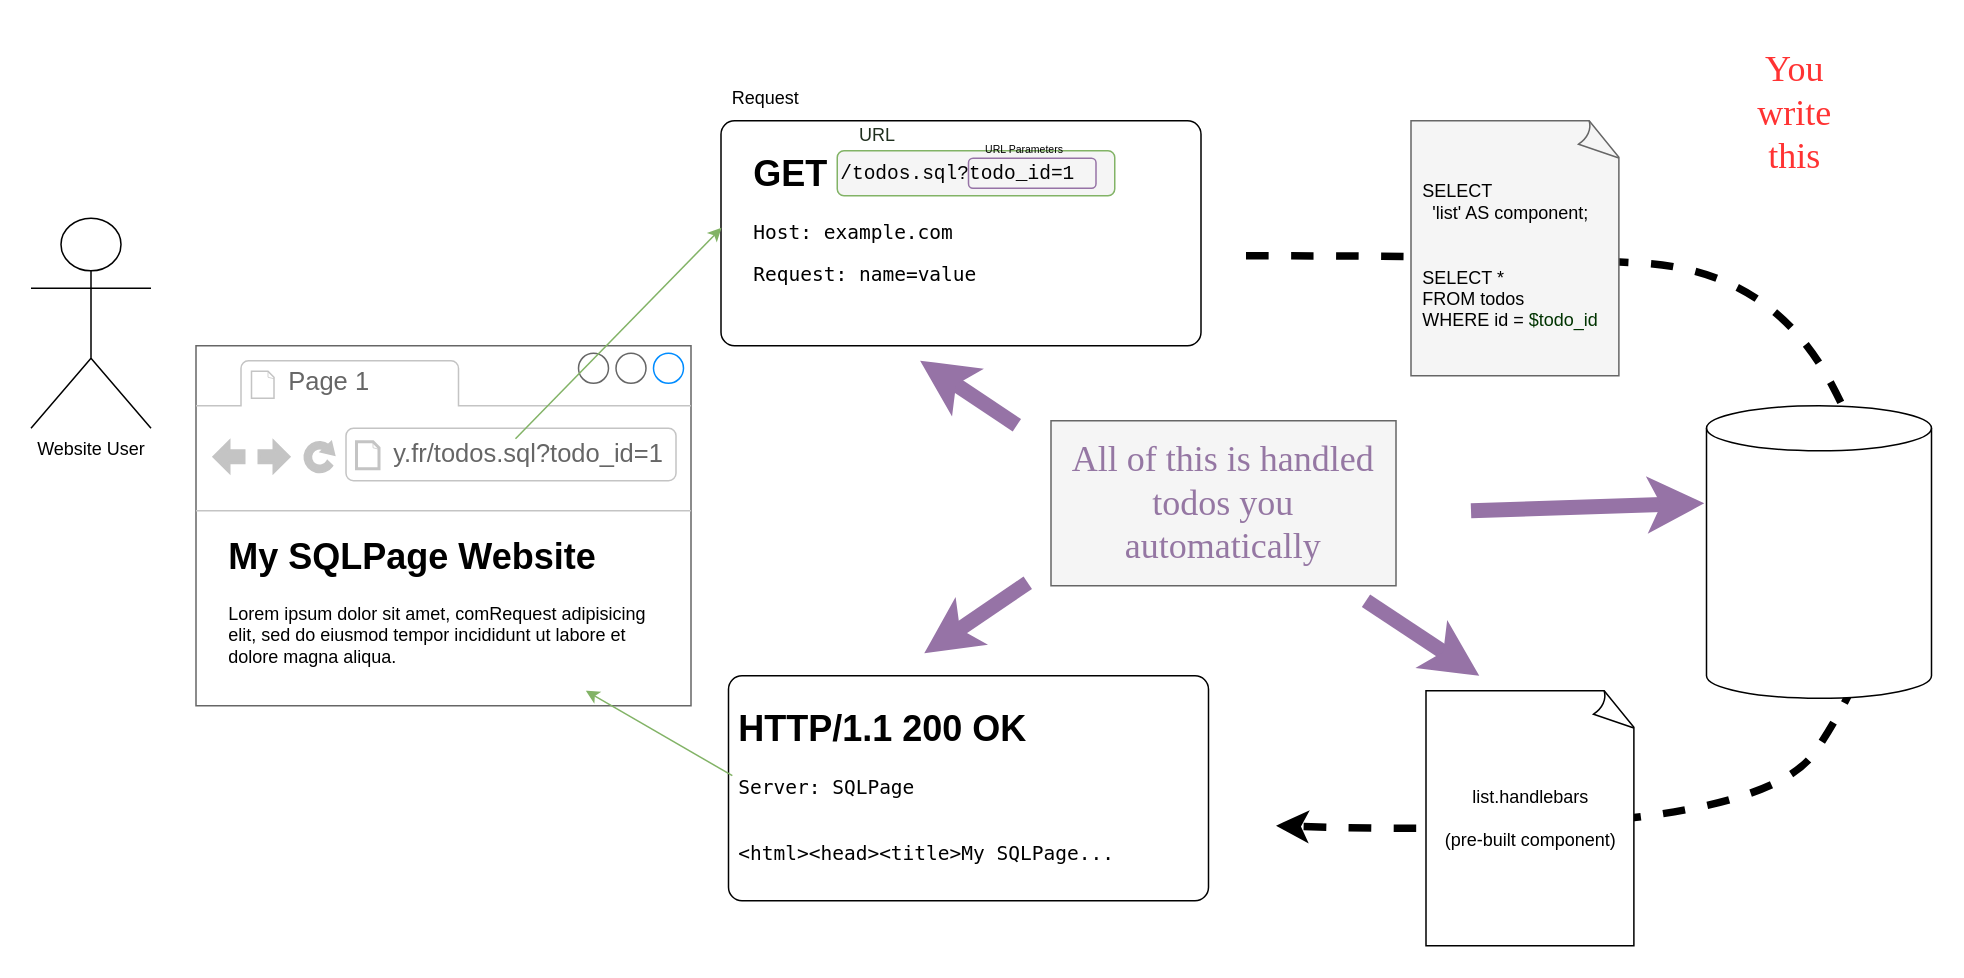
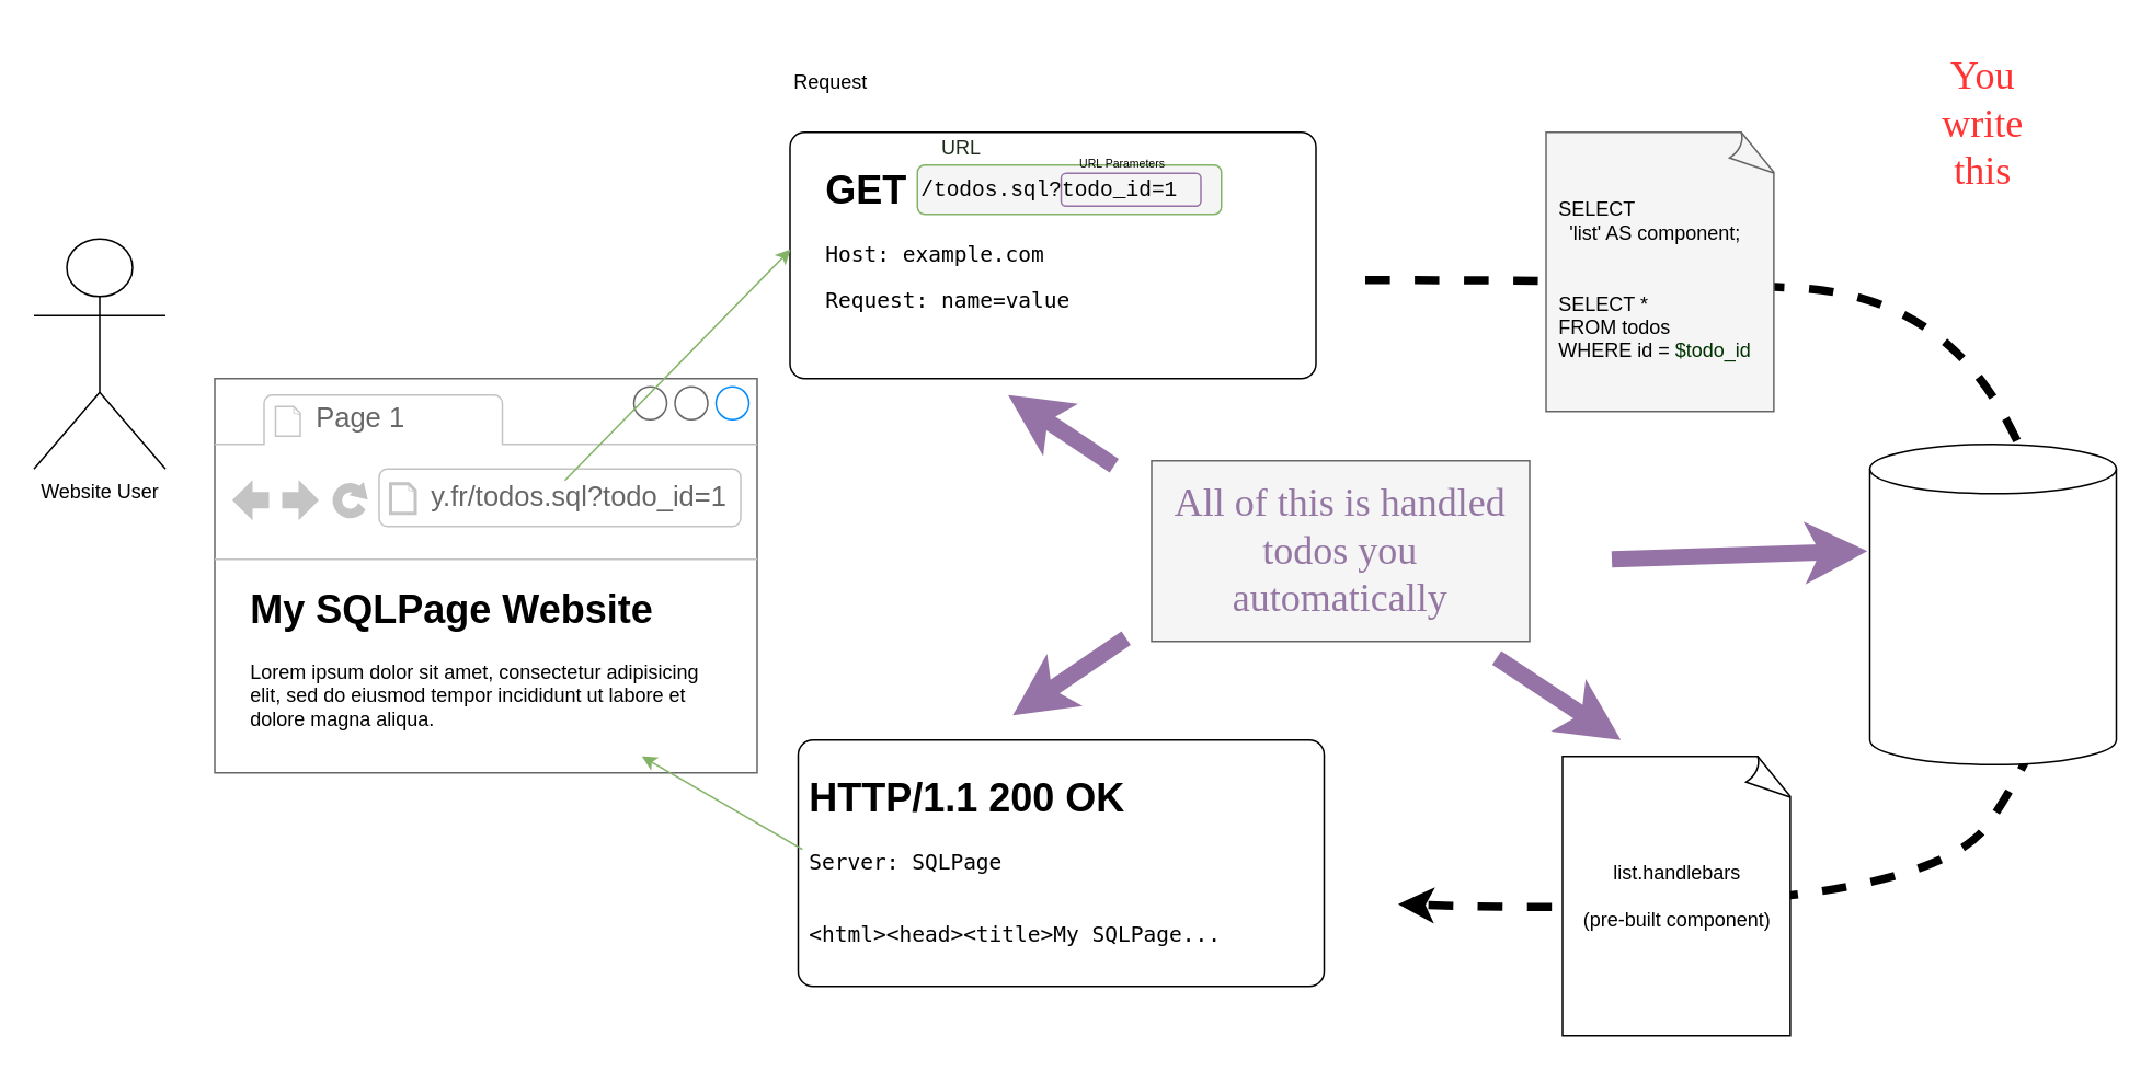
- <mxCell id="19" value="Request" style="text;html=1;align=center;verticalAlign=middle;whiteSpace=wrap;rounded=0;" vertex="1" parent="1"><mxGeometry x="480" y="50" width="60" height="30" as="geometry" /></mxCell>
+ <mxCell id="19" value="Request" style="text;html=1;align=center;verticalAlign=middle;whiteSpace=wrap;rounded=0;" vertex="1" parent="1"><mxGeometry x="475" y="35" width="60" height="30" as="geometry" /></mxCell>
- <mxCell id="13" value="You write this" style="text;html=1;align=center;verticalAlign=middle;whiteSpace=wrap;rounded=0;fontFamily= Just Another Hand ;fontSource=https%3A%2F%2Ffonts.googleapis.com%2Fcss%3Ffamily%3D%2BJust%2BAnother%2BHand%2B;fontSize=24;fontColor=#FF3333;" parent="1" vertex="1"><mxGeometry x="1150.5" y="20" width="90" height="110" as="geometry" /></mxCell>
+ <mxCell id="13" value="You write this" style="text;html=1;align=center;verticalAlign=middle;whiteSpace=wrap;rounded=0;fontFamily= Just Another Hand ;fontSource=https%3A%2F%2Ffonts.googleapis.com%2Fcss%3Ffamily%3D%2BJust%2BAnother%2BHand%2B;fontSize=24;fontColor=#FF3333;" parent="1" vertex="1"><mxGeometry x="1160.5" y="20" width="90" height="110" as="geometry" /></mxCell>
- <mxCell id="27" value="&lt;h1 style=&quot;margin-top: 0px;&quot;&gt;My SQLPage Website&lt;br&gt;&lt;/h1&gt;&lt;p&gt;Lorem ipsum dolor sit amet, comRequest adipisicing elit, sed do eiusmod tempor incididunt ut labore et dolore magna aliqua.&lt;/p&gt;" style="text;html=1;whiteSpace=wrap;overflow=hidden;rounded=0;" vertex="1" parent="24"><mxGeometry x="20" y="120" width="290" height="110" as="geometry" /></mxCell>
+ <mxCell id="27" value="&lt;h1 style=&quot;margin-top: 0px;&quot;&gt;My SQLPage Website&lt;br&gt;&lt;/h1&gt;&lt;p&gt;Lorem ipsum dolor sit amet, consectetur adipisicing elit, sed do eiusmod tempor incididunt ut labore et dolore magna aliqua.&lt;/p&gt;" style="text;html=1;whiteSpace=wrap;overflow=hidden;rounded=0;" vertex="1" parent="24"><mxGeometry x="20" y="120" width="290" height="110" as="geometry" /></mxCell>
